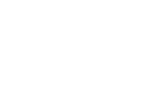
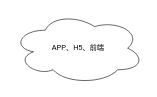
+ <mxCell id="2" value="APP、H5、前端" style="shape=cloud;whiteSpace=wrap;html=1;" vertex="1" parent="1"><mxGeometry x="20" y="20" width="220" height="120" as="geometry" /></mxCell>
